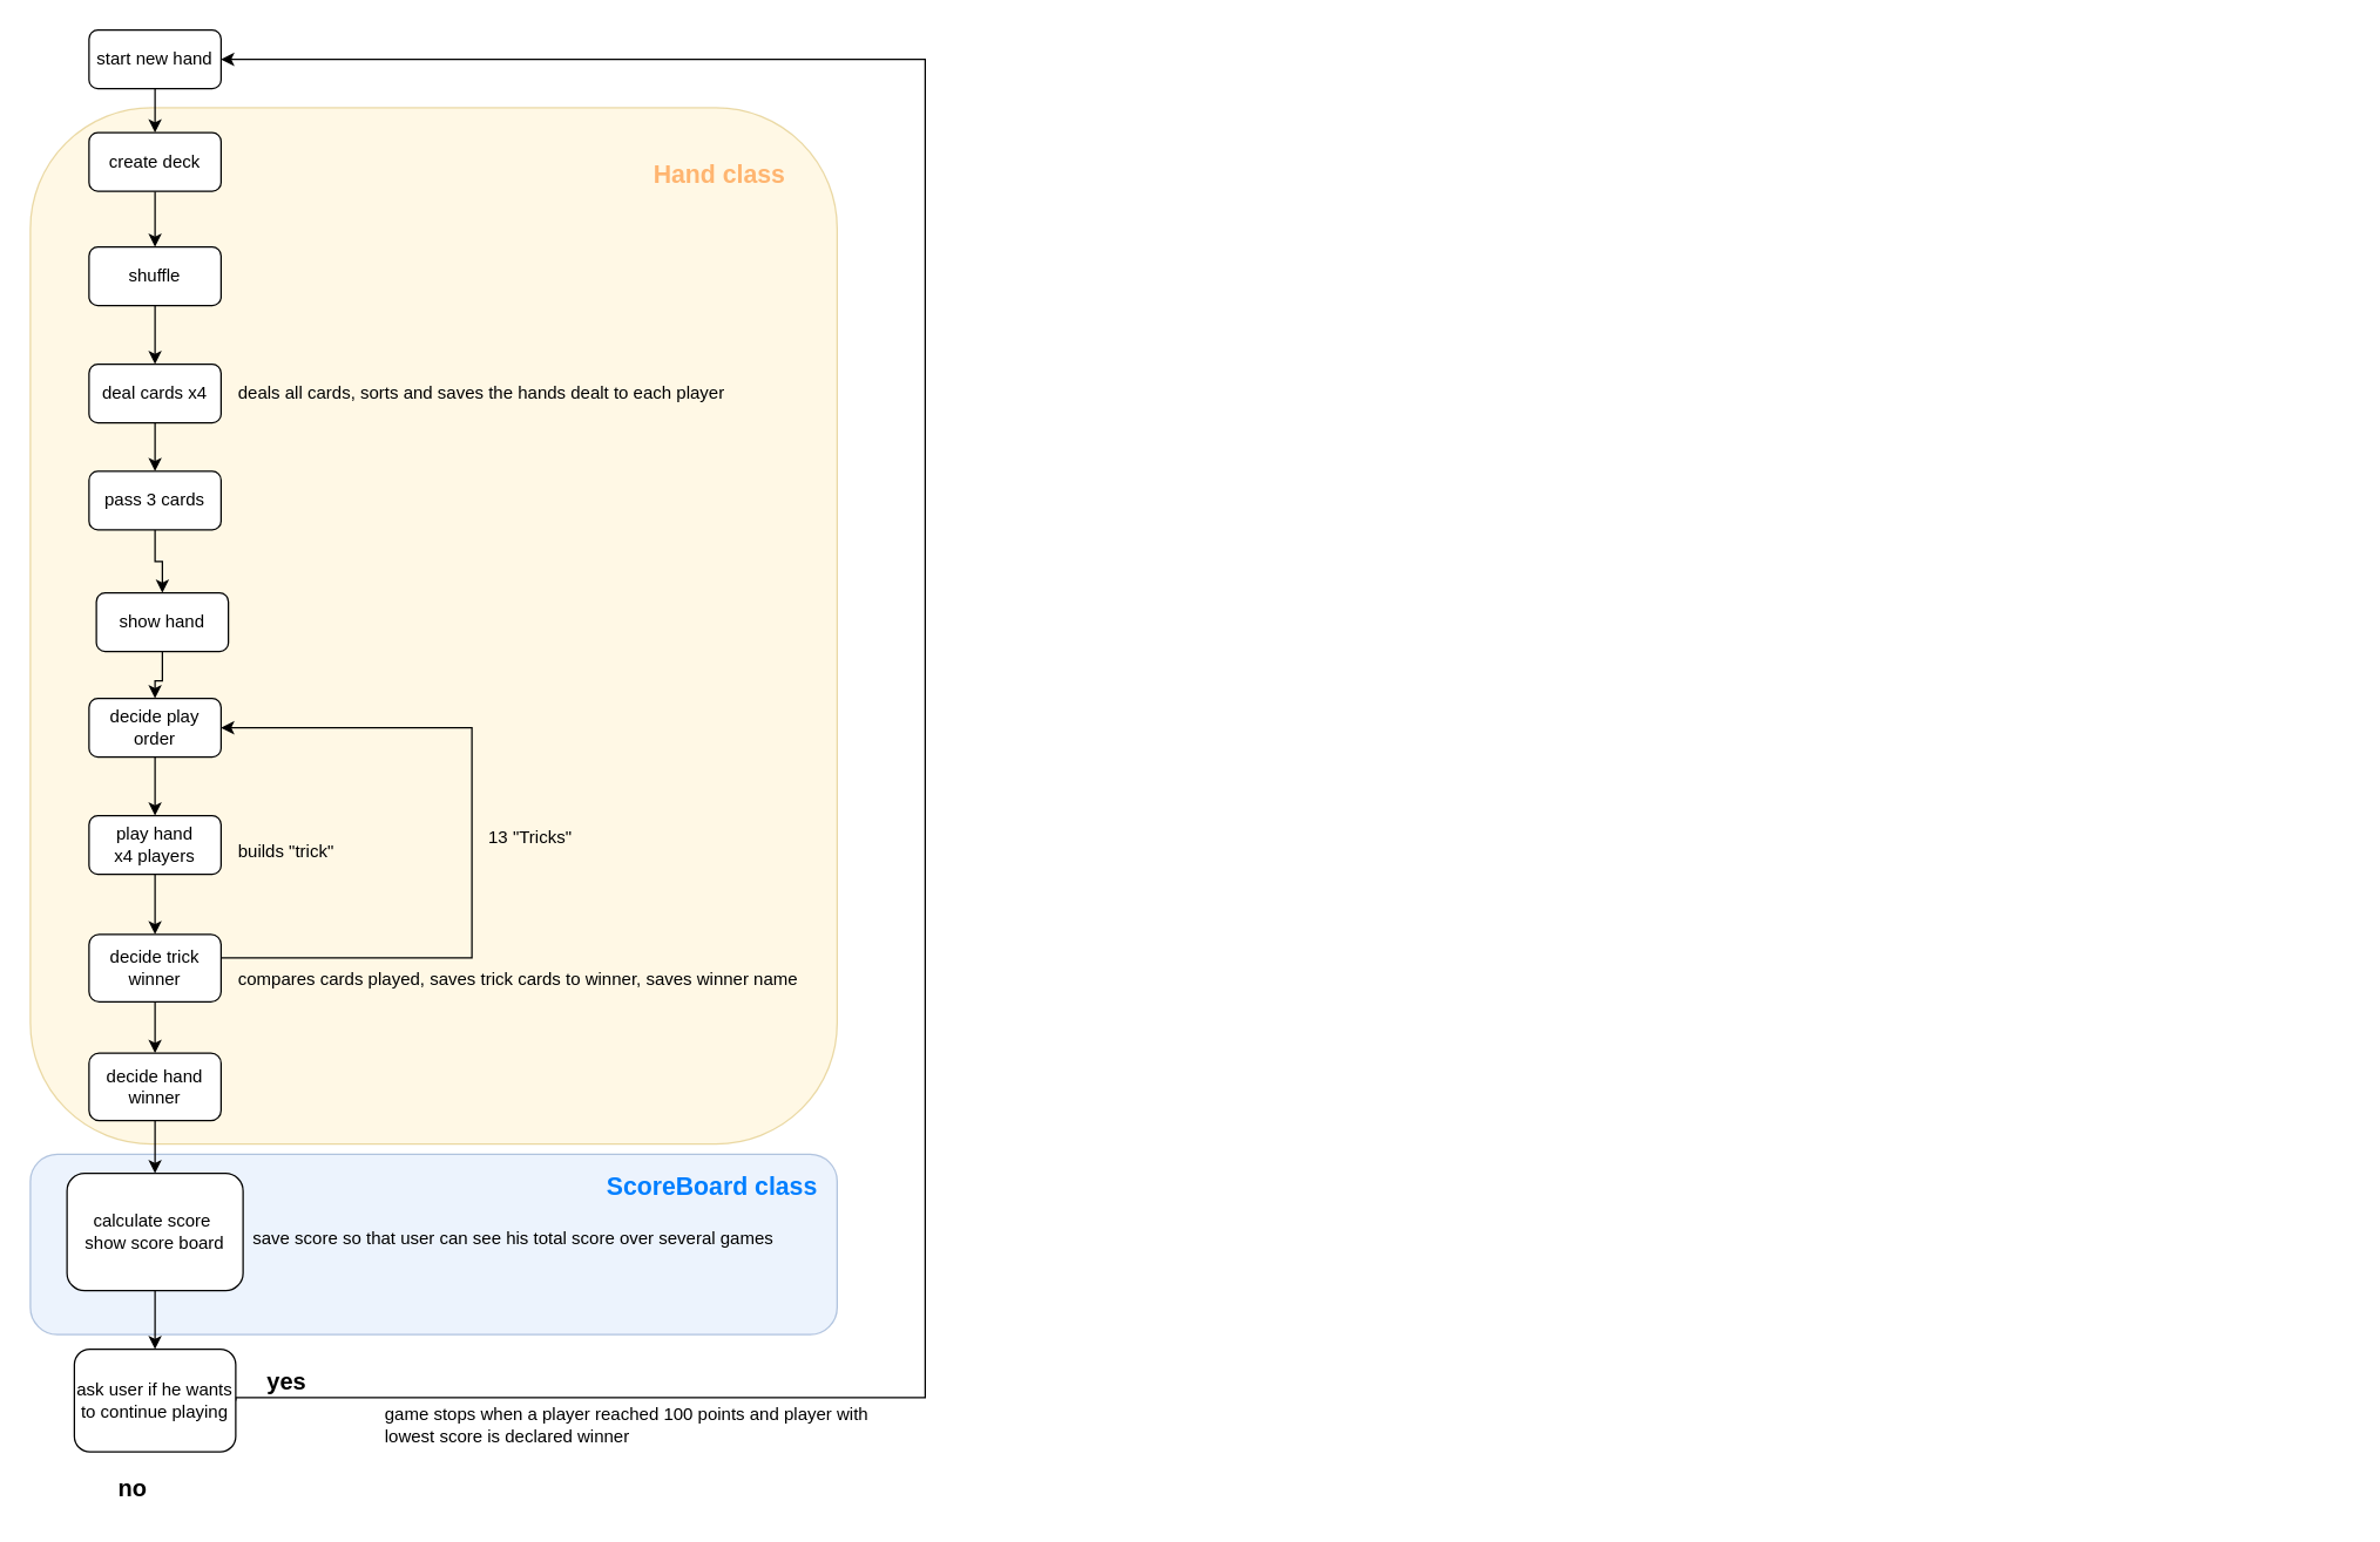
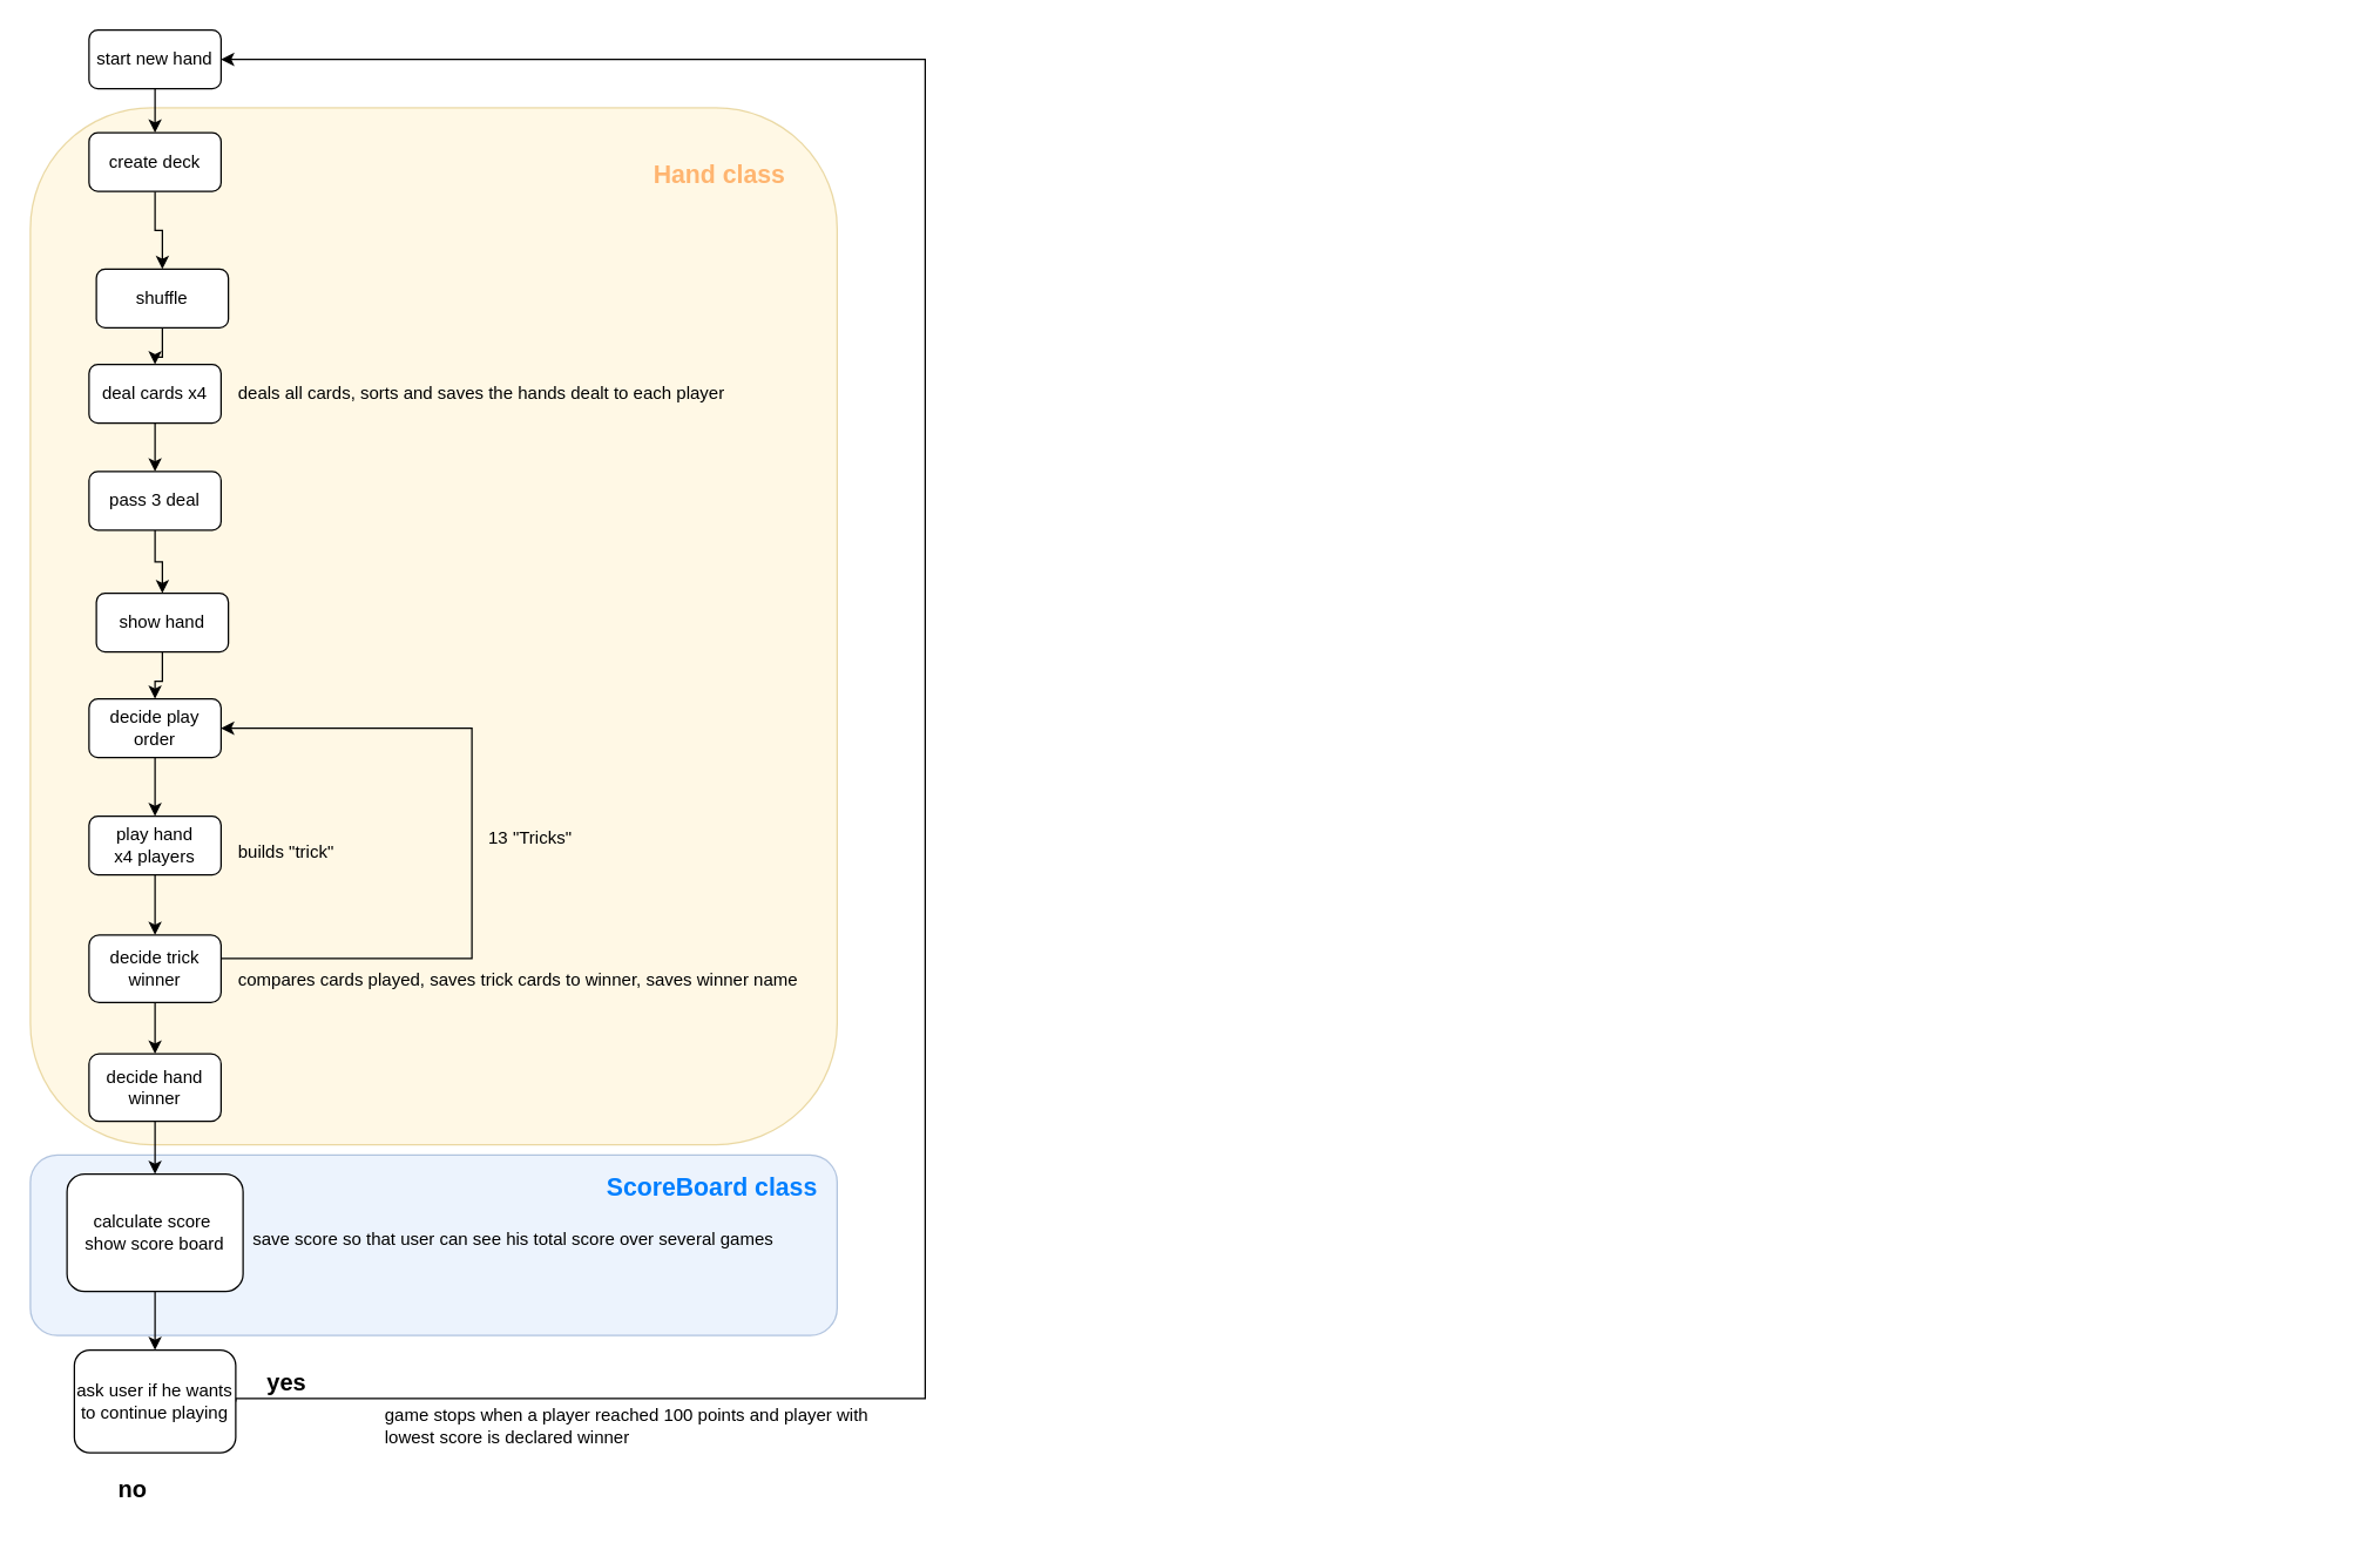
- <mxCell id="8" value="shuffle" style="rounded=1;whiteSpace=wrap;html=1;" parent="1" vertex="1"><mxGeometry x="60" y="168" width="90" height="40" as="geometry" /></mxCell>
+ <mxCell id="8" value="shuffle" style="rounded=1;whiteSpace=wrap;html=1;" parent="1" vertex="1"><mxGeometry x="65" y="183" width="90" height="40" as="geometry" /></mxCell>
- <mxCell id="30" value="pass 3 cards" style="rounded=1;whiteSpace=wrap;html=1;" vertex="1" parent="1"><mxGeometry x="60" y="321" width="90" height="40" as="geometry" /></mxCell>
+ <mxCell id="30" value="pass 3 deal" style="rounded=1;whiteSpace=wrap;html=1;" vertex="1" parent="1"><mxGeometry x="60" y="321" width="90" height="40" as="geometry" /></mxCell>
